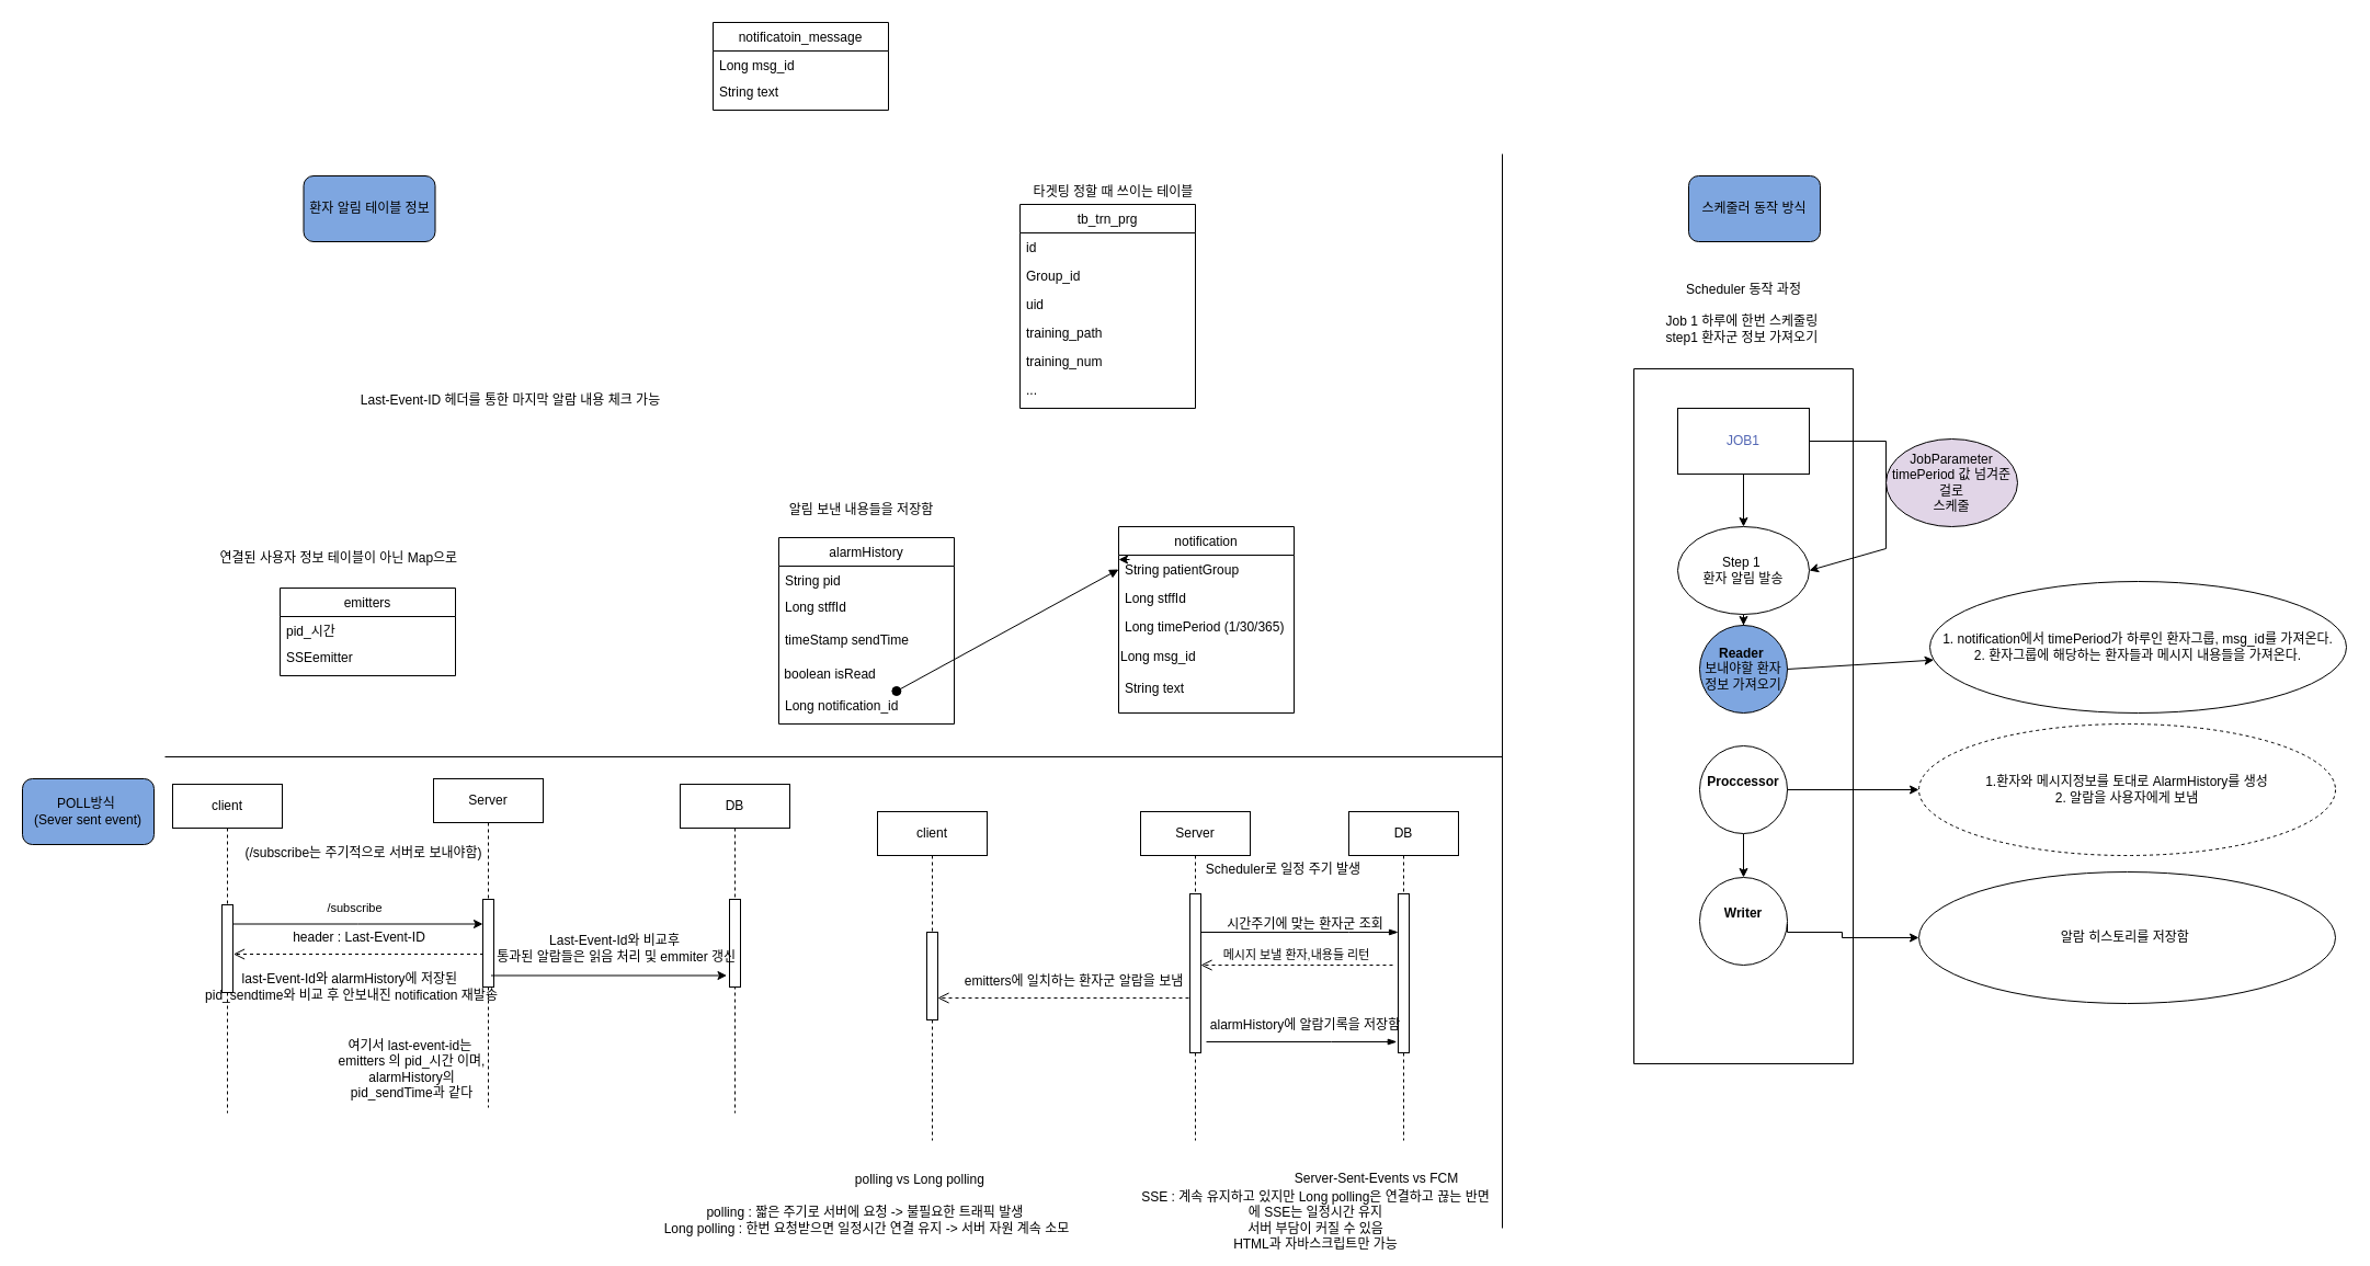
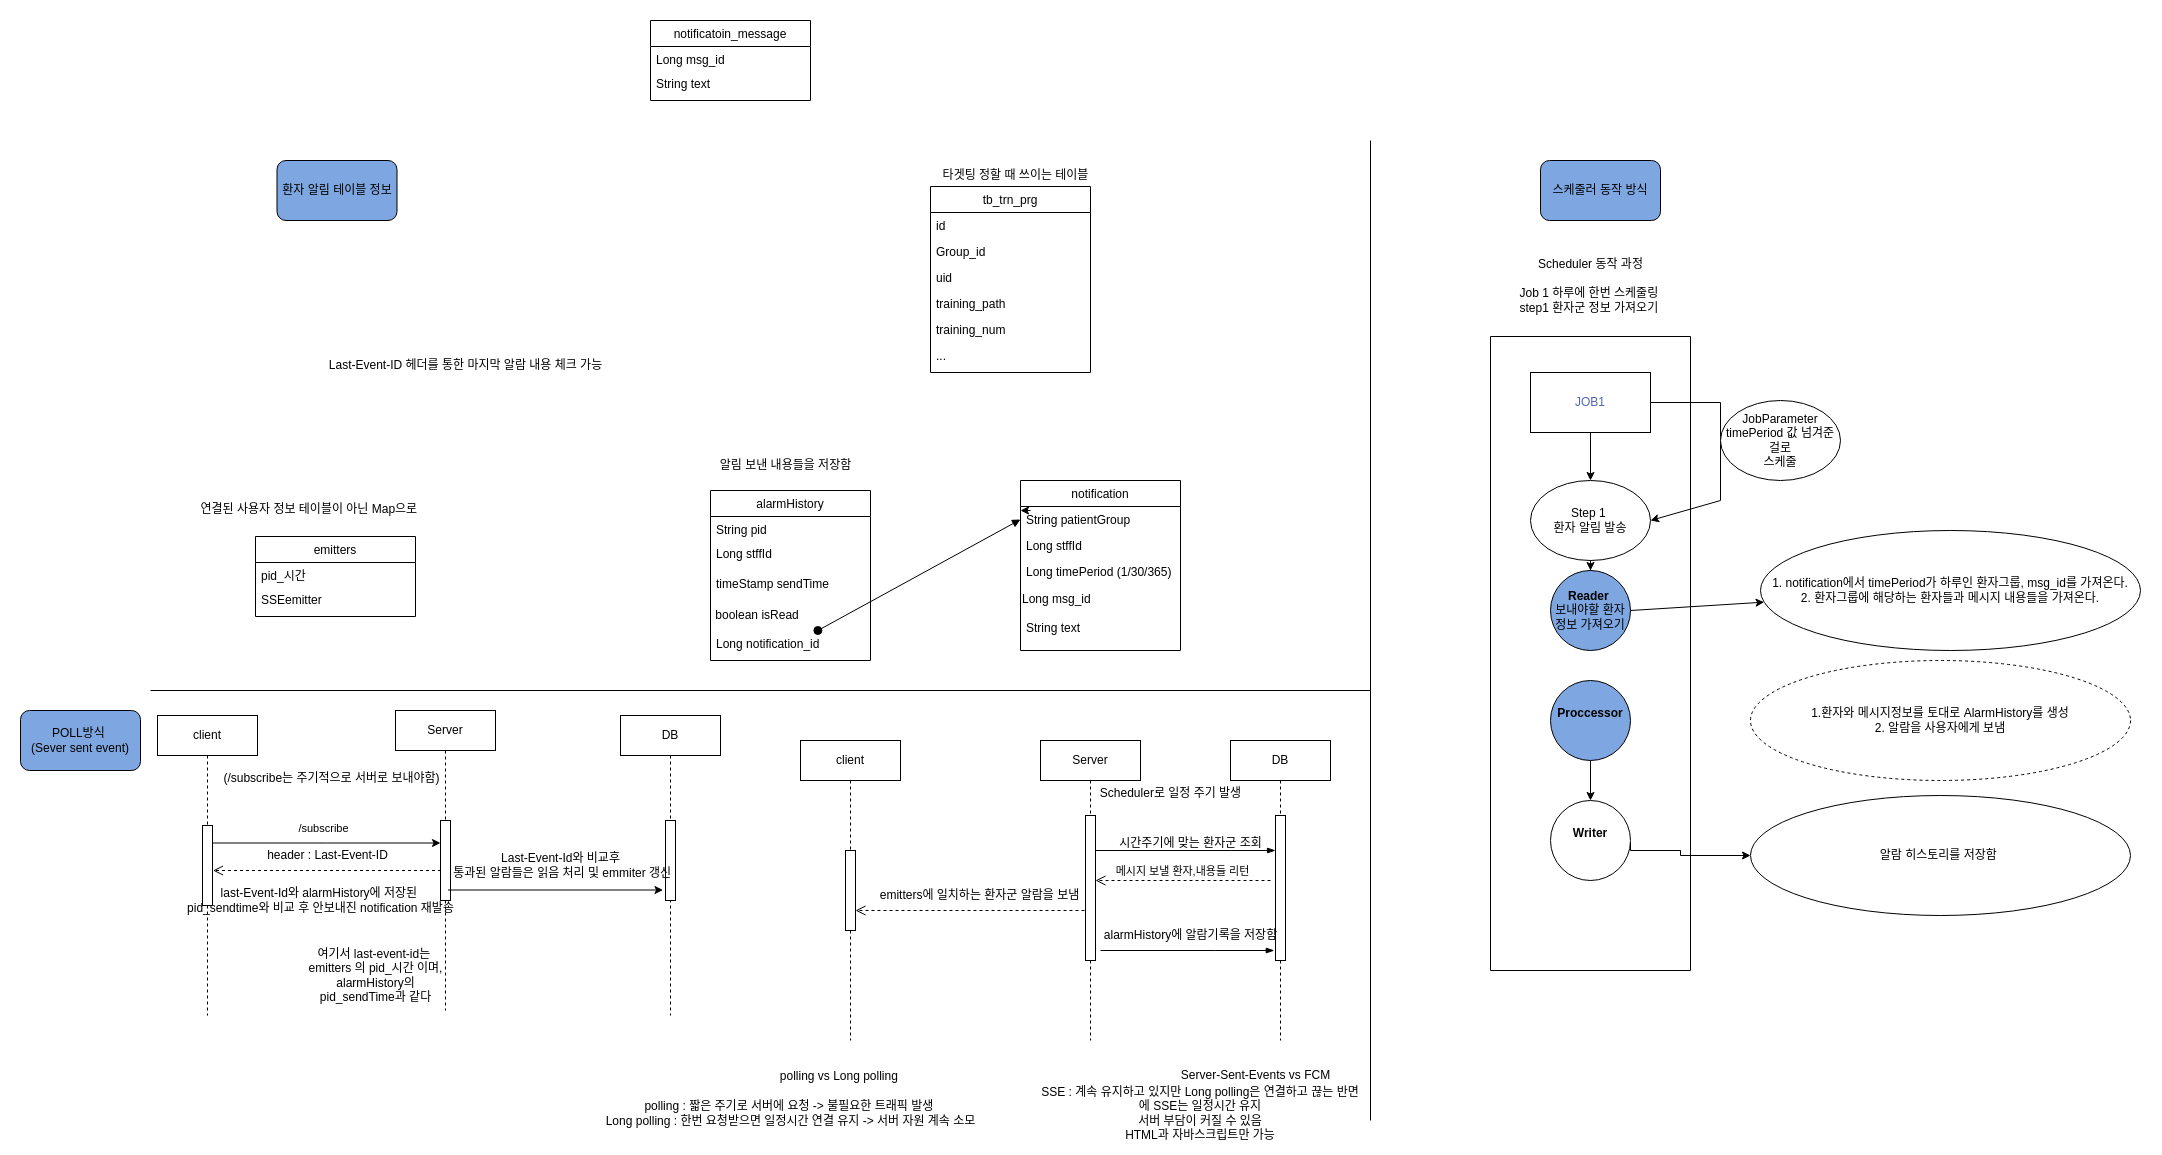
- <mxCell id="88" value="JobParameter&lt;br&gt;timePeriod 값 넘겨준걸로&lt;div&gt;스케줄&lt;/div&gt;" style="ellipse;whiteSpace=wrap;html=1;fillColor=#e1d5e7;" vertex="1" parent="1"><mxGeometry x="1720" y="400" width="120" height="80" as="geometry" /></mxCell>
+ <mxCell id="88" value="JobParameter&lt;br&gt;timePeriod 값 넘겨준걸로&lt;div&gt;스케줄&lt;/div&gt;" style="ellipse;whiteSpace=wrap;html=1;" vertex="1" parent="1"><mxGeometry x="1720" y="400" width="120" height="80" as="geometry" /></mxCell>
- <mxCell id="74" value="&lt;b&gt;Proccessor&lt;/b&gt;&lt;div&gt;&lt;b&gt;&lt;br&gt;&lt;/b&gt;&lt;/div&gt;" style="ellipse;whiteSpace=wrap;html=1;aspect=fixed;" vertex="1" parent="69"><mxGeometry x="60" y="344" width="80" height="80" as="geometry" /></mxCell>
+ <mxCell id="74" value="&lt;b&gt;Proccessor&lt;/b&gt;&lt;div&gt;&lt;b&gt;&lt;br&gt;&lt;/b&gt;&lt;/div&gt;" style="ellipse;whiteSpace=wrap;html=1;aspect=fixed;fillColor=#7ea6e0;" vertex="1" parent="69"><mxGeometry x="60" y="344" width="80" height="80" as="geometry" /></mxCell>
- <mxCell id="84" style="edgeStyle=orthogonalEdgeStyle;rounded=0;orthogonalLoop=1;jettySize=auto;html=1;" edge="1" parent="1" source="74" target="83"><mxGeometry relative="1" as="geometry" /></mxCell>
